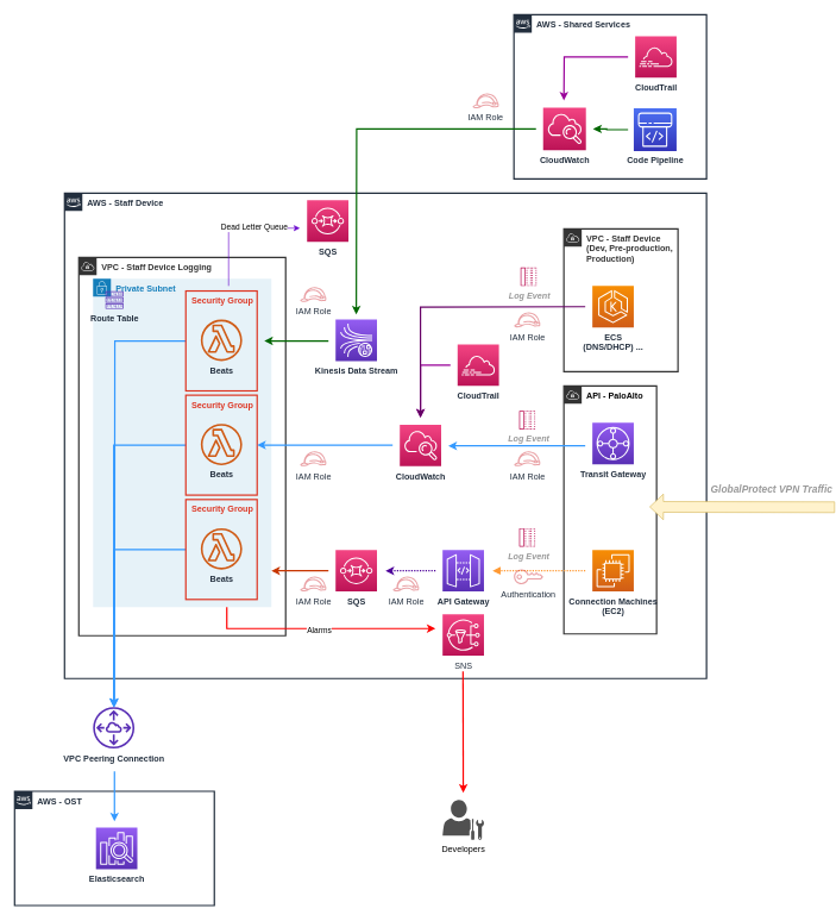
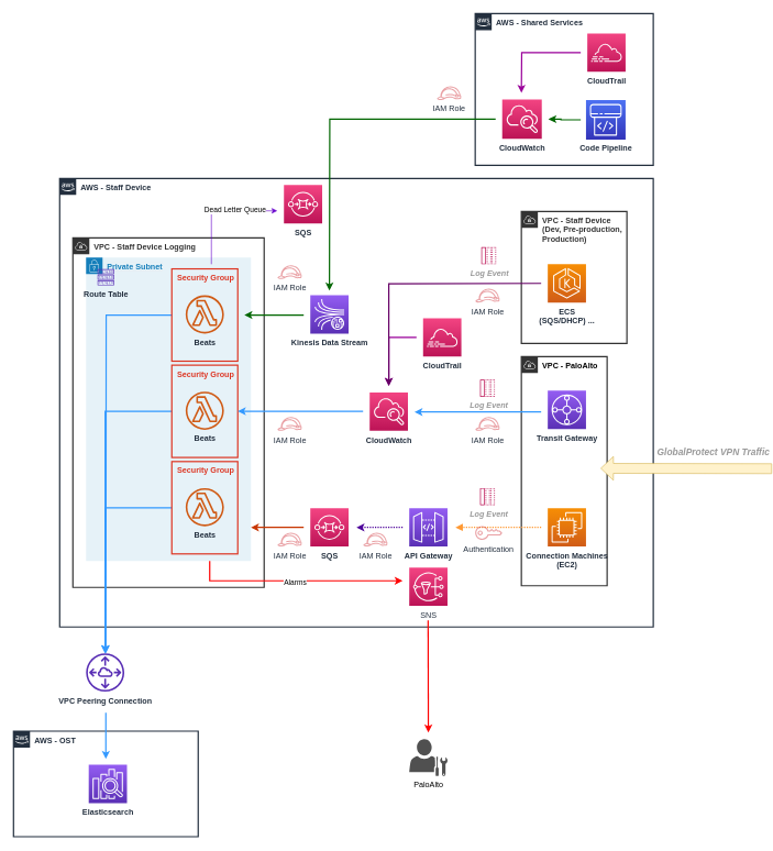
- <mxCell id="14" value="ECS&lt;br&gt;(DNS/DHCP) ..." style="outlineConnect=0;fontColor=#232F3E;gradientColor=#F78E04;gradientDirection=north;fillColor=#D05C17;strokeColor=#ffffff;dashed=0;verticalLabelPosition=bottom;verticalAlign=top;align=center;html=1;fontSize=12;fontStyle=1;aspect=fixed;shape=mxgraph.aws4.resourceIcon;resIcon=mxgraph.aws4.eks;labelBackgroundColor=none;perimeterSpacing=5;" parent="1" vertex="1"><mxGeometry x="830" y="400" width="58" height="58" as="geometry" /></mxCell>
+ <mxCell id="14" value="ECS&lt;br&gt;(SQS/DHCP) ..." style="outlineConnect=0;fontColor=#232F3E;gradientColor=#F78E04;gradientDirection=north;fillColor=#D05C17;strokeColor=#ffffff;dashed=0;verticalLabelPosition=bottom;verticalAlign=top;align=center;html=1;fontSize=12;fontStyle=1;aspect=fixed;shape=mxgraph.aws4.resourceIcon;resIcon=mxgraph.aws4.eks;labelBackgroundColor=none;perimeterSpacing=5;" parent="1" vertex="1"><mxGeometry x="830" y="400" width="58" height="58" as="geometry" /></mxCell>
- <mxCell id="7" value="API - PaloAlto" style="points=[[0,0],[0.25,0],[0.5,0],[0.75,0],[1,0],[1,0.25],[1,0.5],[1,0.75],[1,1],[0.75,1],[0.5,1],[0.25,1],[0,1],[0,0.75],[0,0.5],[0,0.25]];outlineConnect=0;html=1;whiteSpace=wrap;fontSize=12;fontStyle=1;shape=mxgraph.aws4.group;grIcon=mxgraph.aws4.group_vpc;strokeColor=#333333;fillColor=none;verticalAlign=top;align=left;spacingLeft=30;dashed=0;strokeWidth=2;" parent="1" vertex="1"><mxGeometry x="790" y="540" width="130" height="347.5" as="geometry" /></mxCell>
+ <mxCell id="7" value="VPC - PaloAlto" style="points=[[0,0],[0.25,0],[0.5,0],[0.75,0],[1,0],[1,0.25],[1,0.5],[1,0.75],[1,1],[0.75,1],[0.5,1],[0.25,1],[0,1],[0,0.75],[0,0.5],[0,0.25]];outlineConnect=0;html=1;whiteSpace=wrap;fontSize=12;fontStyle=1;shape=mxgraph.aws4.group;grIcon=mxgraph.aws4.group_vpc;strokeColor=#333333;fillColor=none;verticalAlign=top;align=left;spacingLeft=30;dashed=0;strokeWidth=2;" parent="1" vertex="1"><mxGeometry x="790" y="540" width="130" height="347.5" as="geometry" /></mxCell>
- <mxCell id="58" value="Developers&lt;br&gt;" style="pointerEvents=1;shadow=0;dashed=0;html=1;strokeColor=none;fillColor=#505050;labelPosition=center;verticalLabelPosition=bottom;verticalAlign=top;outlineConnect=0;align=center;shape=mxgraph.office.users.administrator;" vertex="1" parent="1"><mxGeometry x="620" y="1120" width="58" height="56" as="geometry" /></mxCell>
+ <mxCell id="58" value="PaloAlto&lt;br&gt;" style="pointerEvents=1;shadow=0;dashed=0;html=1;strokeColor=none;fillColor=#505050;labelPosition=center;verticalLabelPosition=bottom;verticalAlign=top;outlineConnect=0;align=center;shape=mxgraph.office.users.administrator;" vertex="1" parent="1"><mxGeometry x="620" y="1120" width="58" height="56" as="geometry" /></mxCell>
